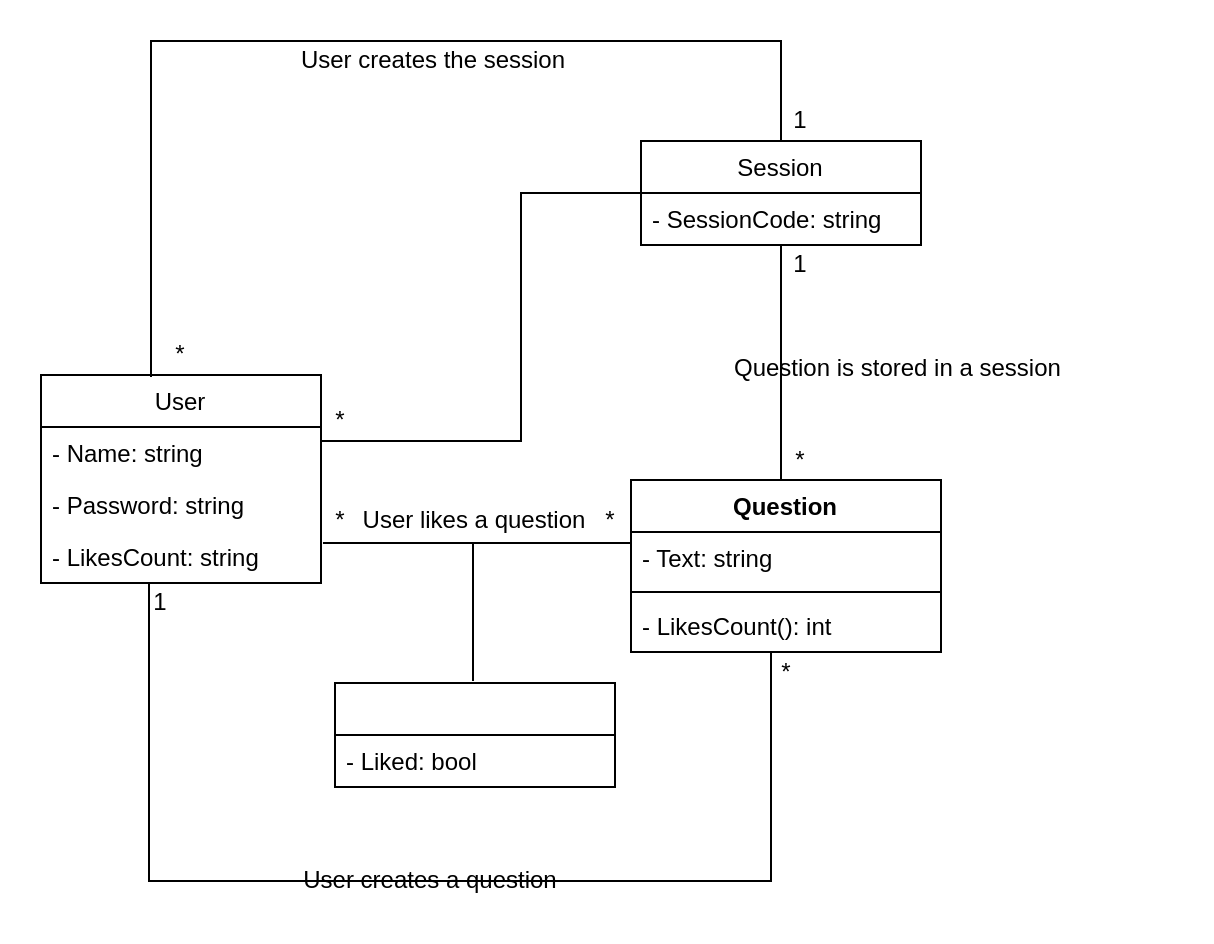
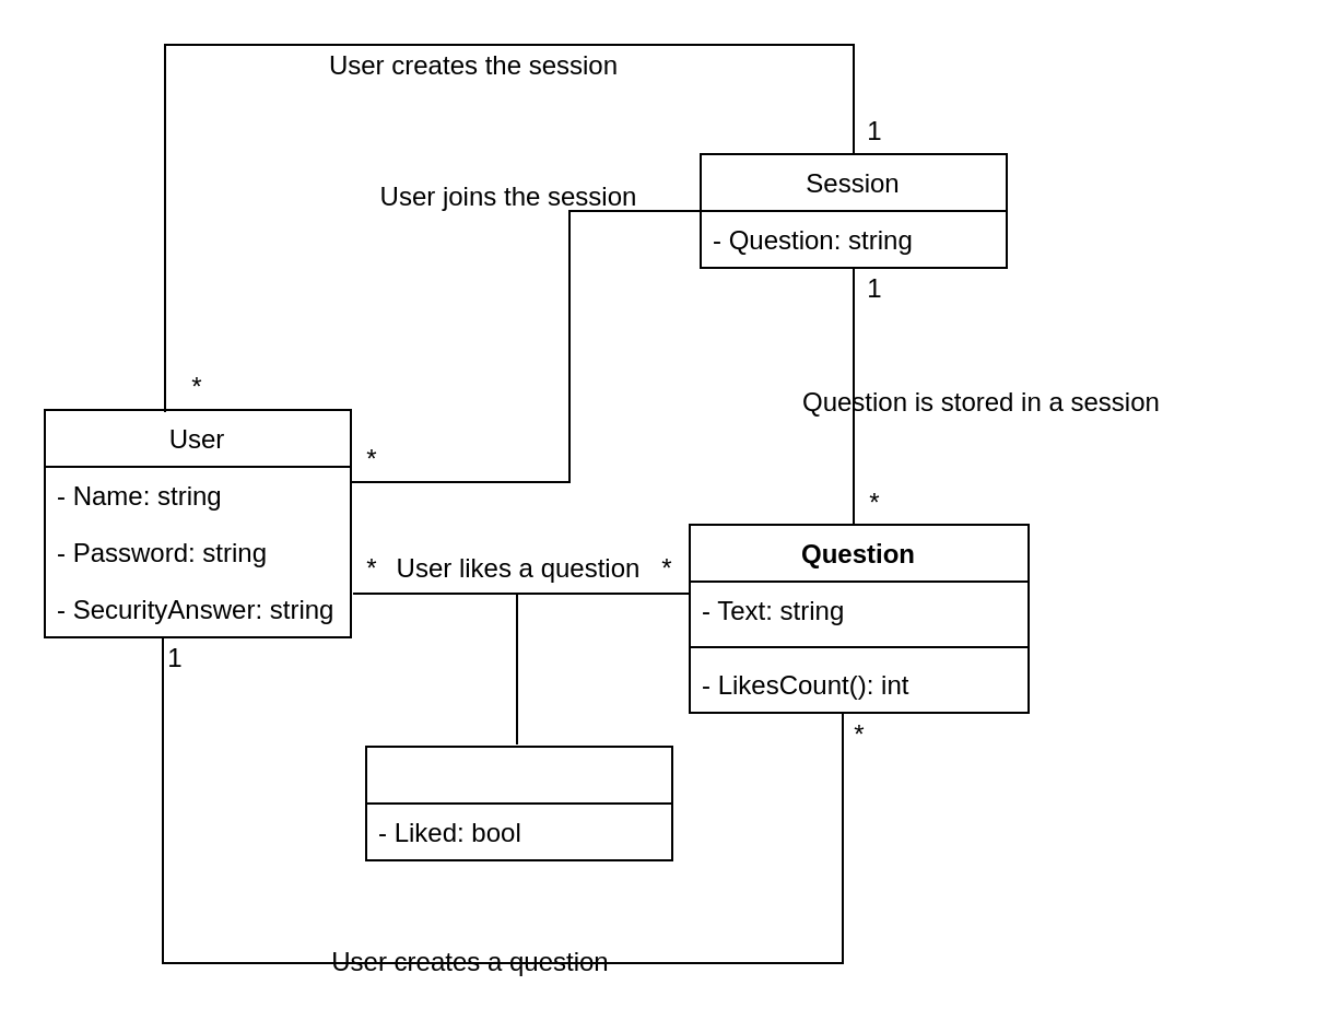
+ <mxCell id="19" value="User joins the session" style="text;html=1;strokeColor=none;fillColor=none;align=center;verticalAlign=middle;whiteSpace=wrap;rounded=0;" parent="1" vertex="1"><mxGeometry x="160" y="80" width="145" height="20" as="geometry" /></mxCell>
- <mxCell id="8" value="- SessionCode: string" style="text;strokeColor=none;fillColor=none;align=left;verticalAlign=top;spacingLeft=4;spacingRight=4;overflow=hidden;rotatable=0;points=[[0,0.5],[1,0.5]];portConstraint=eastwest;" parent="7" vertex="1"><mxGeometry y="26" width="140" height="26" as="geometry" /></mxCell>
+ <mxCell id="8" value="- Question: string" style="text;strokeColor=none;fillColor=none;align=left;verticalAlign=top;spacingLeft=4;spacingRight=4;overflow=hidden;rotatable=0;points=[[0,0.5],[1,0.5]];portConstraint=eastwest;" parent="7" vertex="1"><mxGeometry y="26" width="140" height="26" as="geometry" /></mxCell>
- <mxCell id="6" value="- LikesCount: string" style="text;strokeColor=none;fillColor=none;align=left;verticalAlign=top;spacingLeft=4;spacingRight=4;overflow=hidden;rotatable=0;points=[[0,0.5],[1,0.5]];portConstraint=eastwest;" parent="3" vertex="1"><mxGeometry y="78" width="140" height="26" as="geometry" /></mxCell>
+ <mxCell id="6" value="- SecurityAnswer: string" style="text;strokeColor=none;fillColor=none;align=left;verticalAlign=top;spacingLeft=4;spacingRight=4;overflow=hidden;rotatable=0;points=[[0,0.5],[1,0.5]];portConstraint=eastwest;" parent="3" vertex="1"><mxGeometry y="78" width="140" height="26" as="geometry" /></mxCell>
